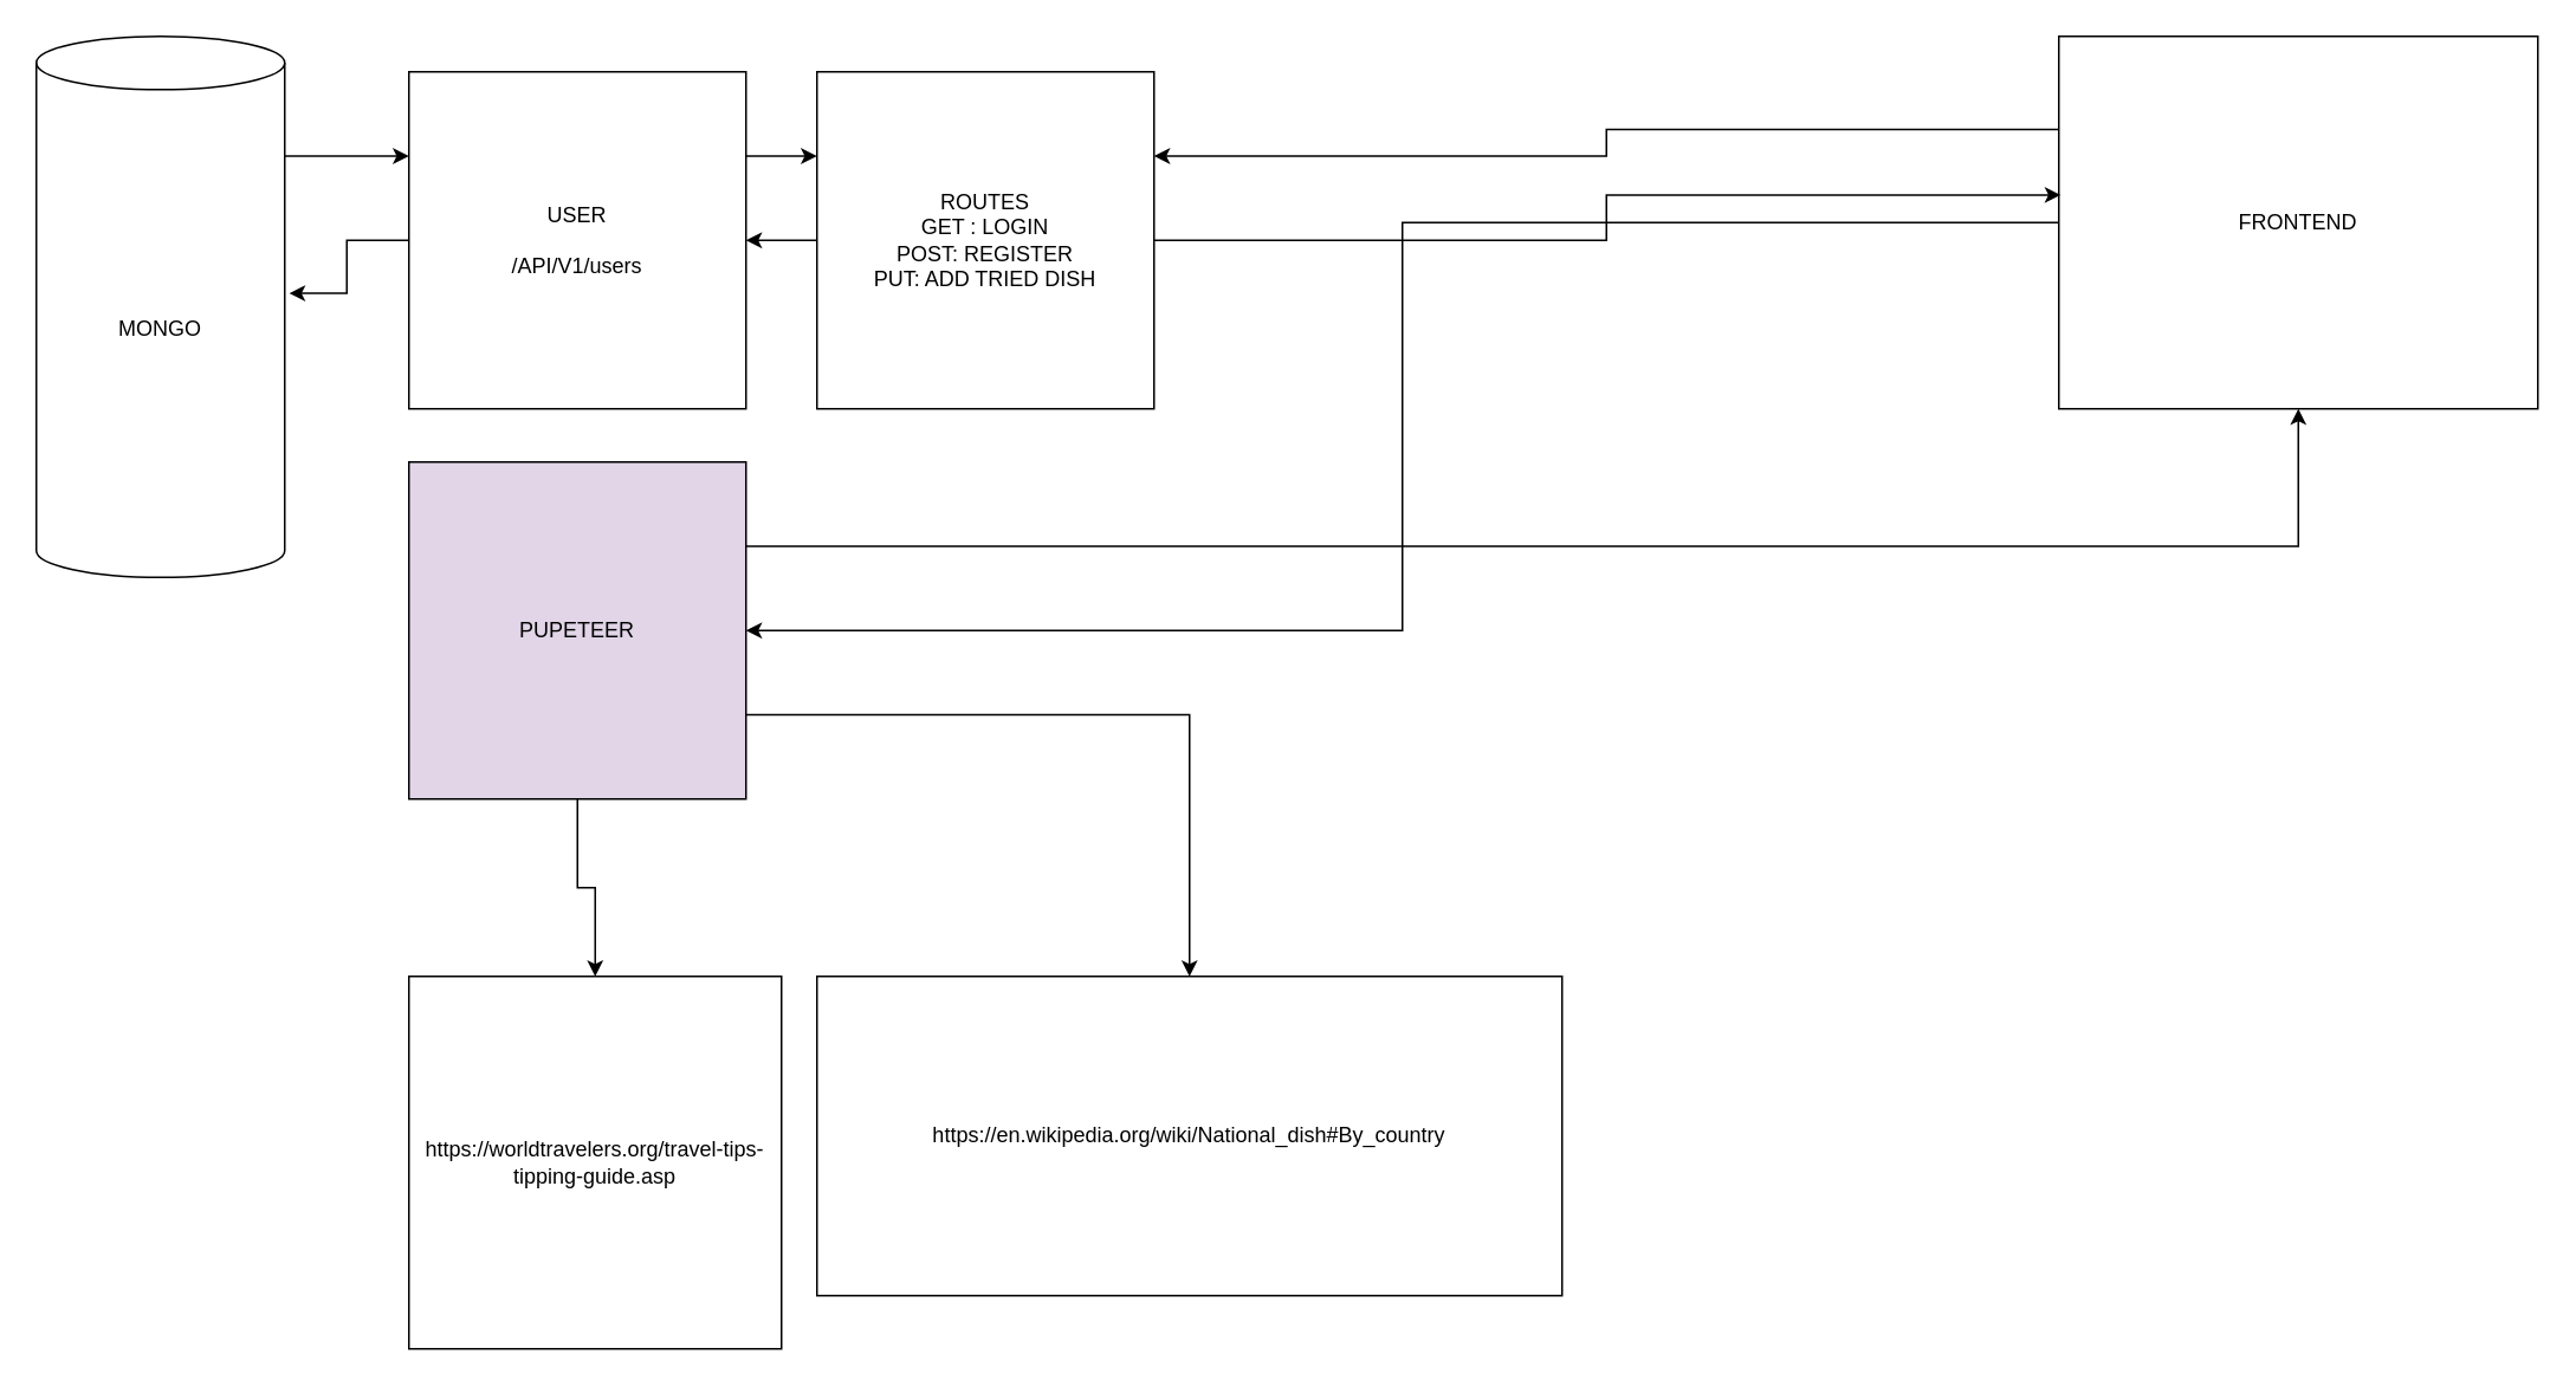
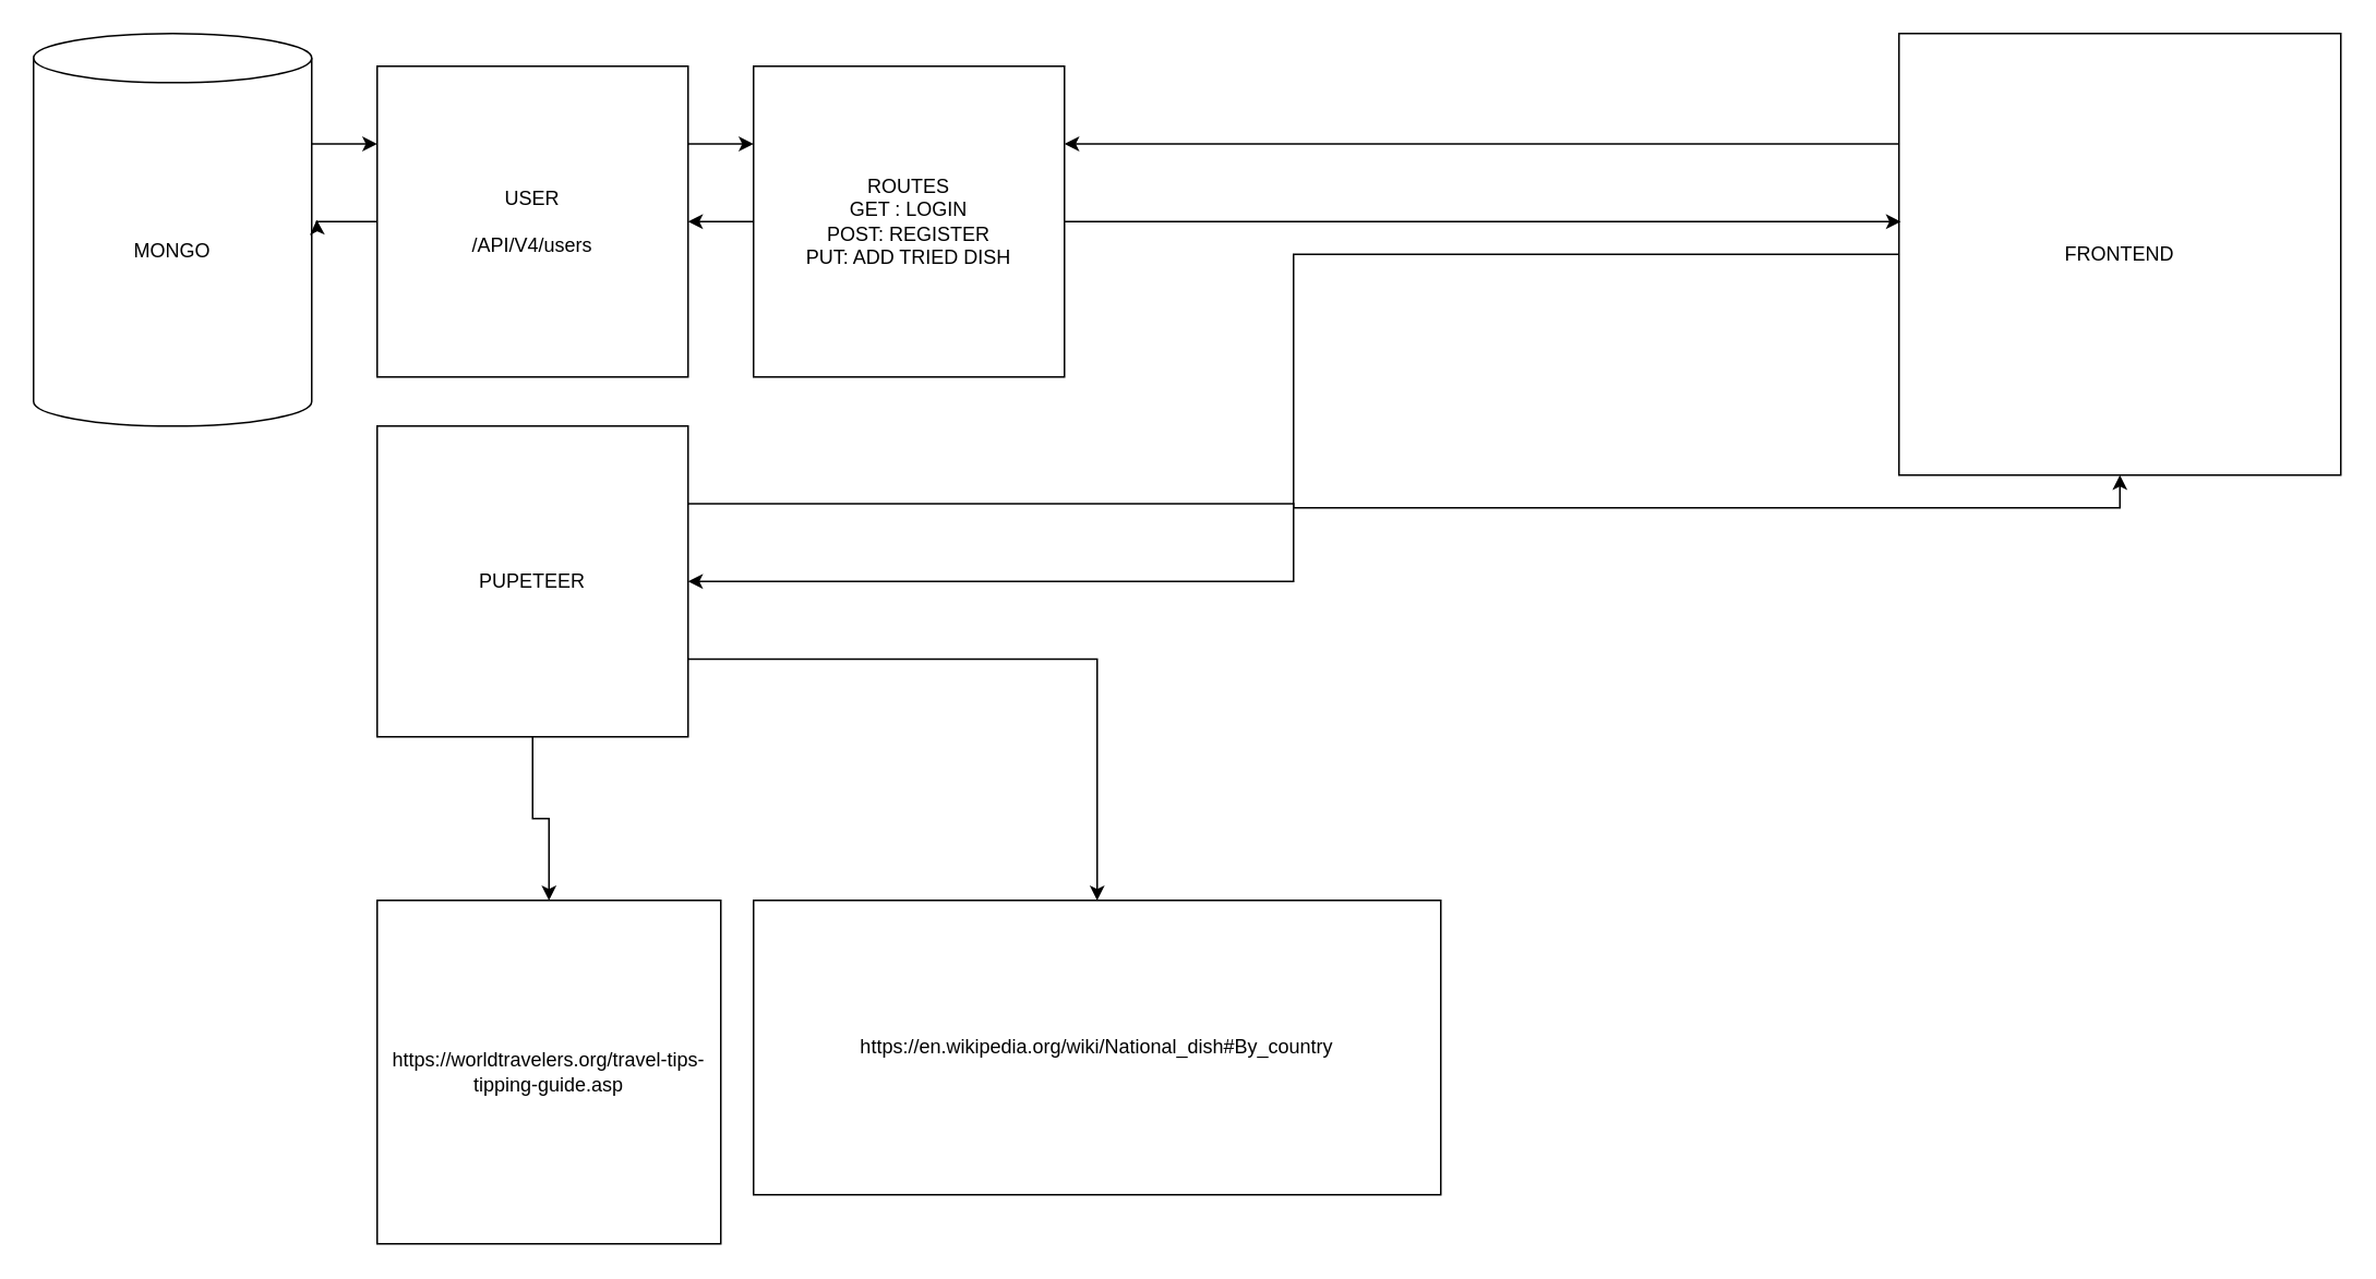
- <mxCell id="13" value="FRONTEND" style="whiteSpace=wrap;html=1;aspect=fixed;" vertex="1" parent="1"><mxGeometry x="1160" y="20" width="270" height="210" as="geometry" /></mxCell>
+ <mxCell id="13" value="FRONTEND" style="whiteSpace=wrap;html=1;aspect=fixed;" vertex="1" parent="1"><mxGeometry x="1160" y="20" width="270" height="270" as="geometry" /></mxCell>
- <mxCell id="6" value="USER&lt;br&gt;&lt;br&gt;/API/V1/users" style="whiteSpace=wrap;html=1;aspect=fixed;" vertex="1" parent="1"><mxGeometry x="230" y="40" width="190" height="190" as="geometry" /></mxCell>
+ <mxCell id="6" value="USER&lt;br&gt;&lt;br&gt;/API/V4/users" style="whiteSpace=wrap;html=1;aspect=fixed;" vertex="1" parent="1"><mxGeometry x="230" y="40" width="190" height="190" as="geometry" /></mxCell>
- <mxCell id="3" value="MONGO" style="shape=cylinder3;whiteSpace=wrap;html=1;boundedLbl=1;backgroundOutline=1;size=15;" vertex="1" parent="1"><mxGeometry x="20" y="20" width="140" height="305" as="geometry" /></mxCell>
+ <mxCell id="3" value="MONGO" style="shape=cylinder3;whiteSpace=wrap;html=1;boundedLbl=1;backgroundOutline=1;size=15;" vertex="1" parent="1"><mxGeometry x="20" y="20" width="170" height="240" as="geometry" /></mxCell>
- <mxCell id="10" value="PUPETEER" style="whiteSpace=wrap;html=1;aspect=fixed;fillColor=#e1d5e7;" vertex="1" parent="1"><mxGeometry x="230" y="260" width="190" height="190" as="geometry" /></mxCell>
+ <mxCell id="10" value="PUPETEER" style="whiteSpace=wrap;html=1;aspect=fixed;" vertex="1" parent="1"><mxGeometry x="230" y="260" width="190" height="190" as="geometry" /></mxCell>
